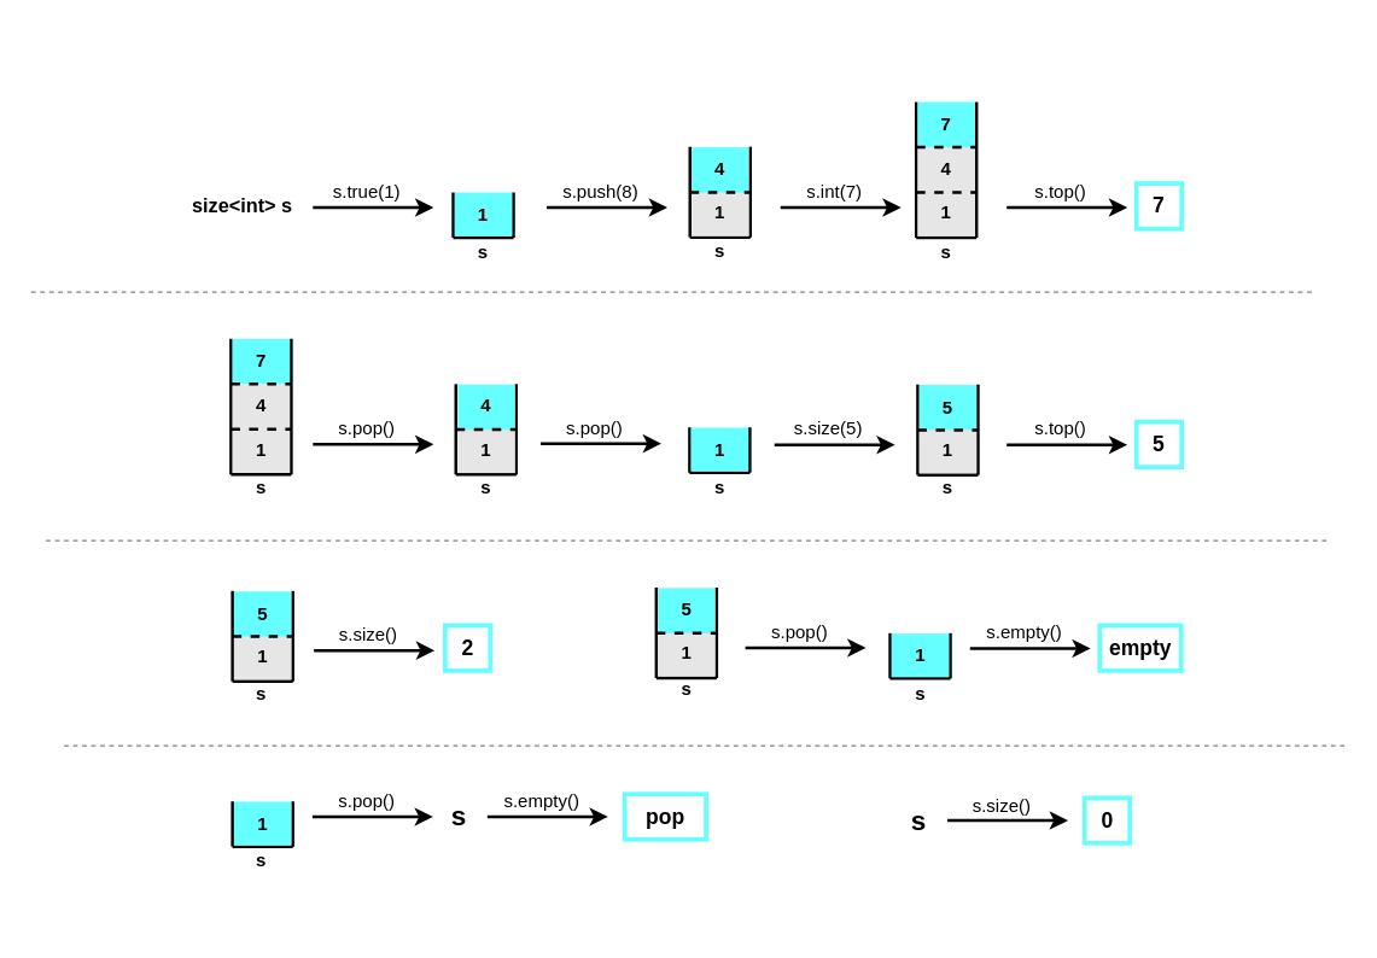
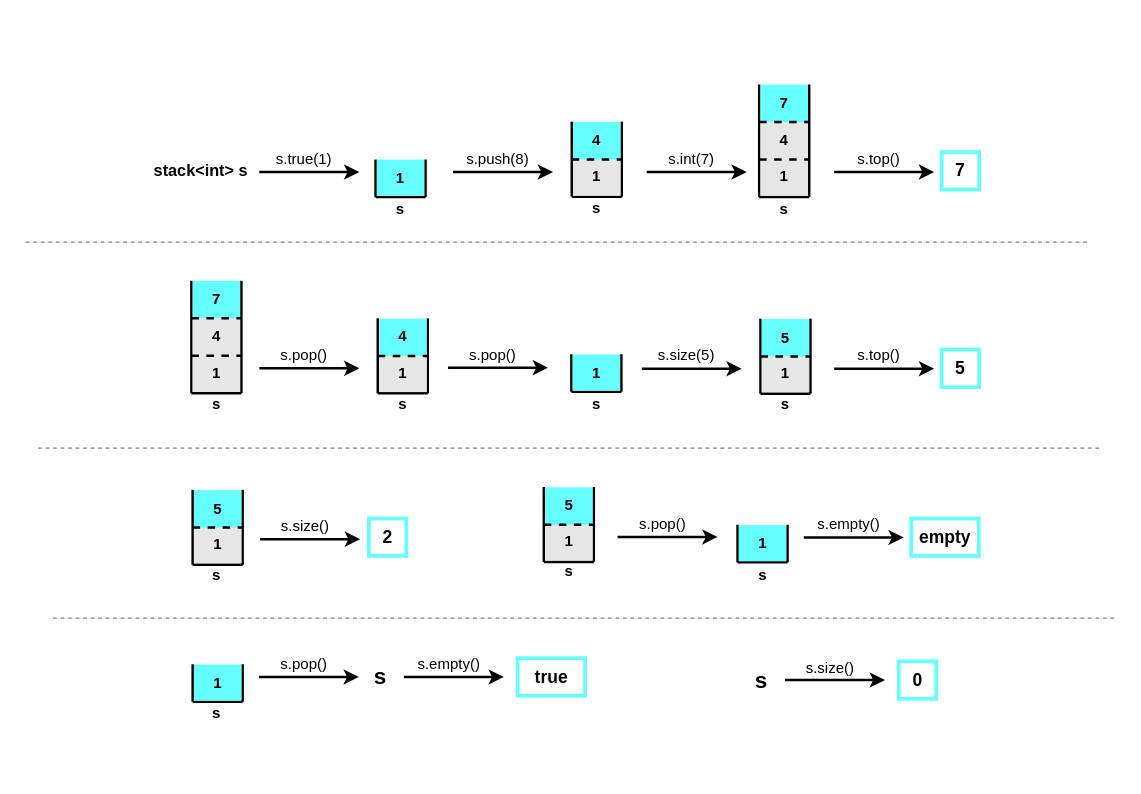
- <mxCell id="48" value="size&amp;lt;int&amp;gt; s" style="text;html=1;strokeColor=none;fillColor=none;align=center;verticalAlign=middle;whiteSpace=wrap;rounded=0;fontColor=#000000;fontStyle=1;fontSize=13;" vertex="1" parent="1"><mxGeometry x="118" y="126" width="85" height="20" as="geometry" /></mxCell>
+ <mxCell id="48" value="stack&amp;lt;int&amp;gt; s" style="text;html=1;strokeColor=none;fillColor=none;align=center;verticalAlign=middle;whiteSpace=wrap;rounded=0;fontColor=#000000;fontStyle=1;fontSize=13;" vertex="1" parent="1"><mxGeometry x="118" y="126" width="85" height="20" as="geometry" /></mxCell>
- <mxCell id="96" value="pop" style="text;html=1;strokeColor=#66FFFF;fillColor=none;align=center;verticalAlign=middle;whiteSpace=wrap;rounded=0;fontColor=#000000;fontStyle=1;fontSize=14;labelBorderColor=none;strokeWidth=3;" vertex="1" parent="1"><mxGeometry x="413.66" y="526" width="54" height="30" as="geometry" /></mxCell>
+ <mxCell id="96" value="true" style="text;html=1;strokeColor=#66FFFF;fillColor=none;align=center;verticalAlign=middle;whiteSpace=wrap;rounded=0;fontColor=#000000;fontStyle=1;fontSize=14;labelBorderColor=none;strokeWidth=3;" vertex="1" parent="1"><mxGeometry x="413.66" y="526" width="54" height="30" as="geometry" /></mxCell>
